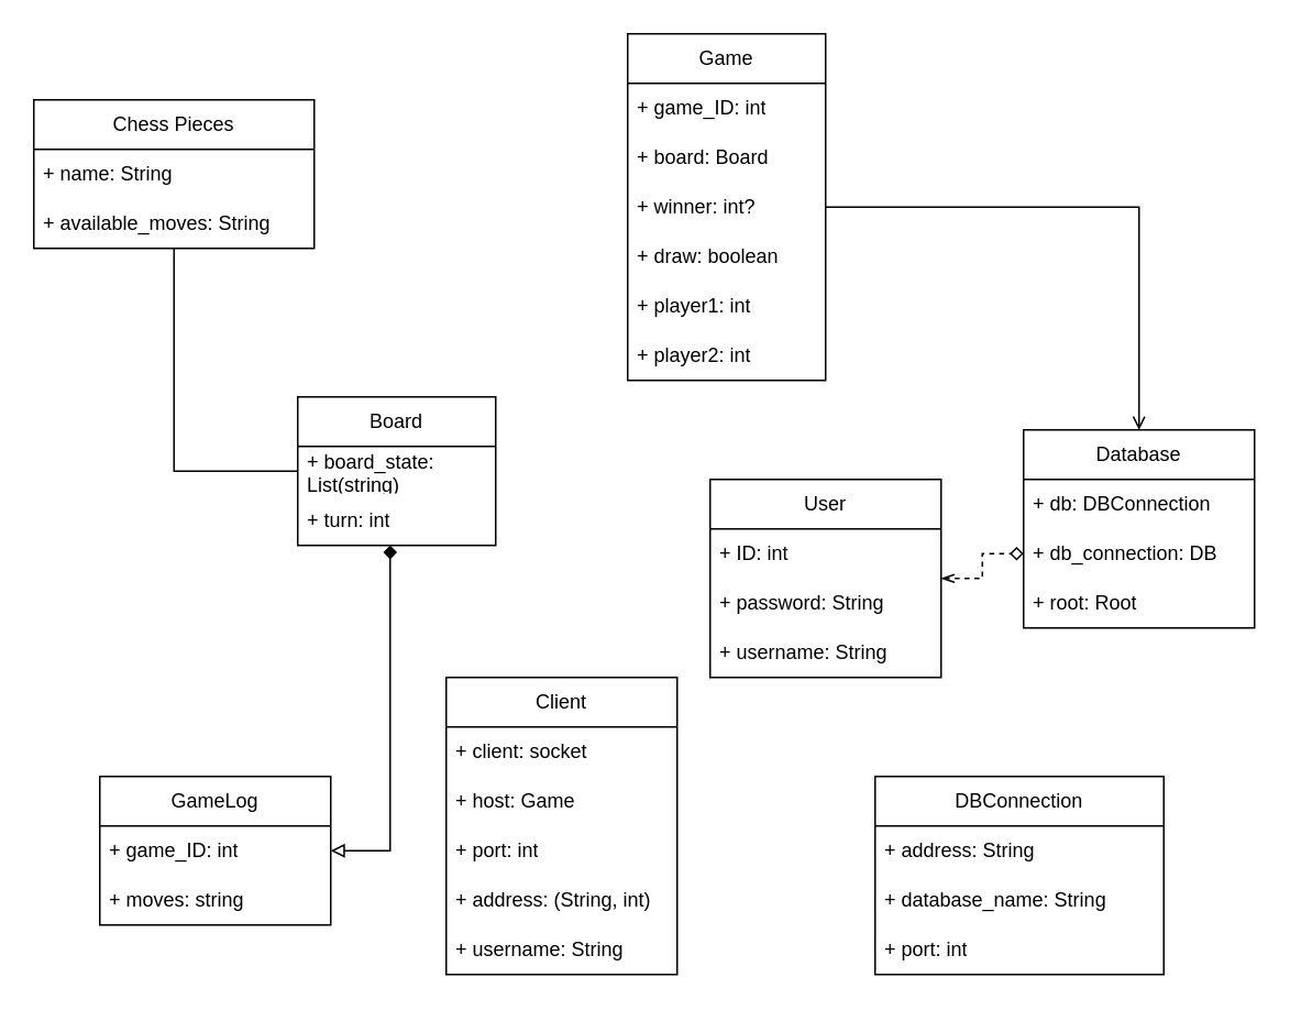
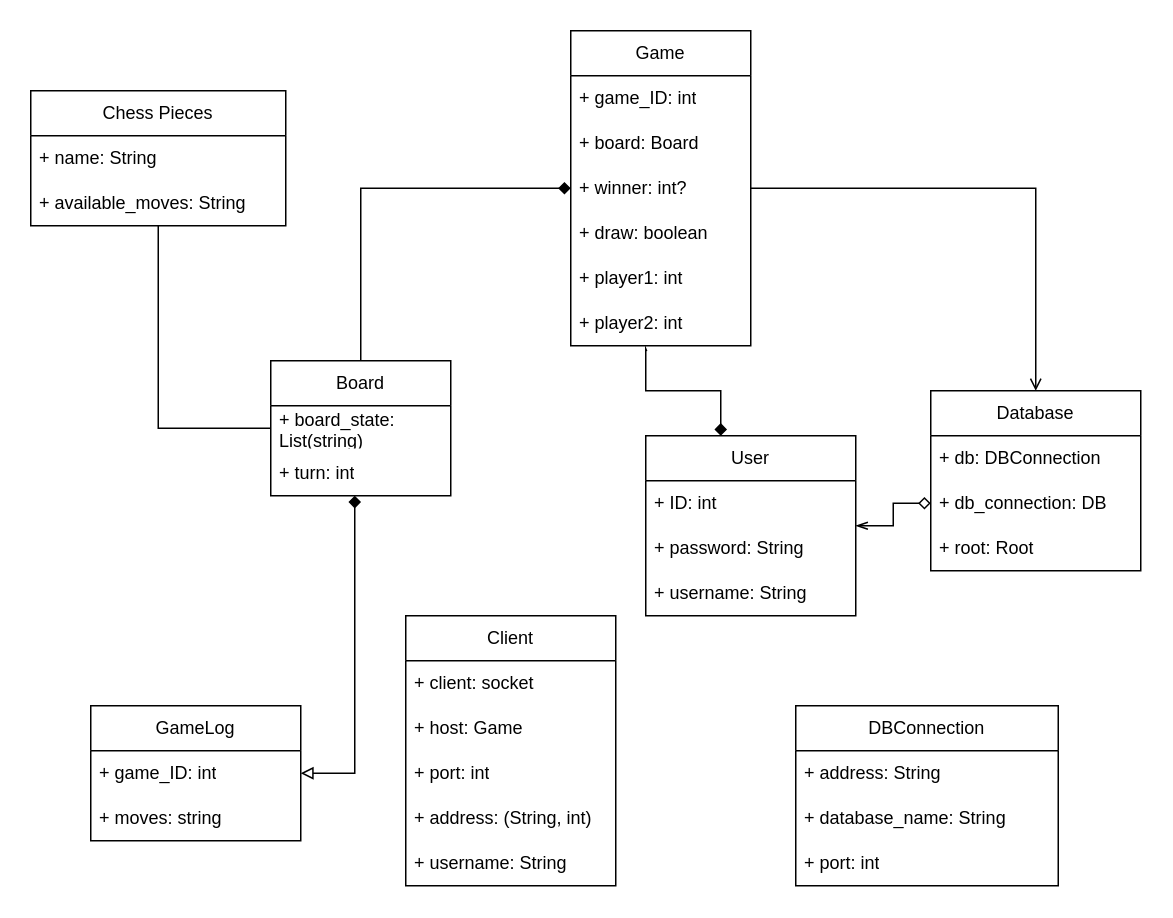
+ <mxCell id="33" style="edgeStyle=orthogonalEdgeStyle;rounded=0;orthogonalLoop=1;jettySize=auto;html=1;entryX=0.5;entryY=0;entryDx=0;entryDy=0;startArrow=diamond;startFill=1;endArrow=none;endFill=0;exitX=0;exitY=0.5;exitDx=0;exitDy=0;" edge="1" parent="1" source="26" target="30"><mxGeometry relative="1" as="geometry"><Array as="points"><mxPoint x="240" y="125" /></Array></mxGeometry></mxCell>
+ <mxCell id="17" style="edgeStyle=orthogonalEdgeStyle;rounded=0;orthogonalLoop=1;jettySize=auto;html=1;startArrow=diamond;startFill=1;endArrow=none;endFill=0;entryX=0.422;entryY=1.122;entryDx=0;entryDy=0;entryPerimeter=0;" edge="1" parent="1" source="18" target="29"><mxGeometry relative="1" as="geometry"><mxPoint x="430" y="220" as="targetPoint" /><Array as="points"><mxPoint x="480" y="260" /><mxPoint x="430" y="260" /><mxPoint x="430" y="232" /></Array></mxGeometry></mxCell>
- <mxCell id="16" style="edgeStyle=orthogonalEdgeStyle;rounded=0;orthogonalLoop=1;jettySize=auto;html=1;startArrow=openThin;startFill=0;endArrow=diamond;endFill=0;dashed=1;" edge="1" parent="1" source="18" target="4"><mxGeometry relative="1" as="geometry" /></mxCell>
+ <mxCell id="16" style="edgeStyle=orthogonalEdgeStyle;rounded=0;orthogonalLoop=1;jettySize=auto;html=1;startArrow=openThin;startFill=0;endArrow=diamond;endFill=0;" edge="1" parent="1" source="18" target="4"><mxGeometry relative="1" as="geometry" /></mxCell>
